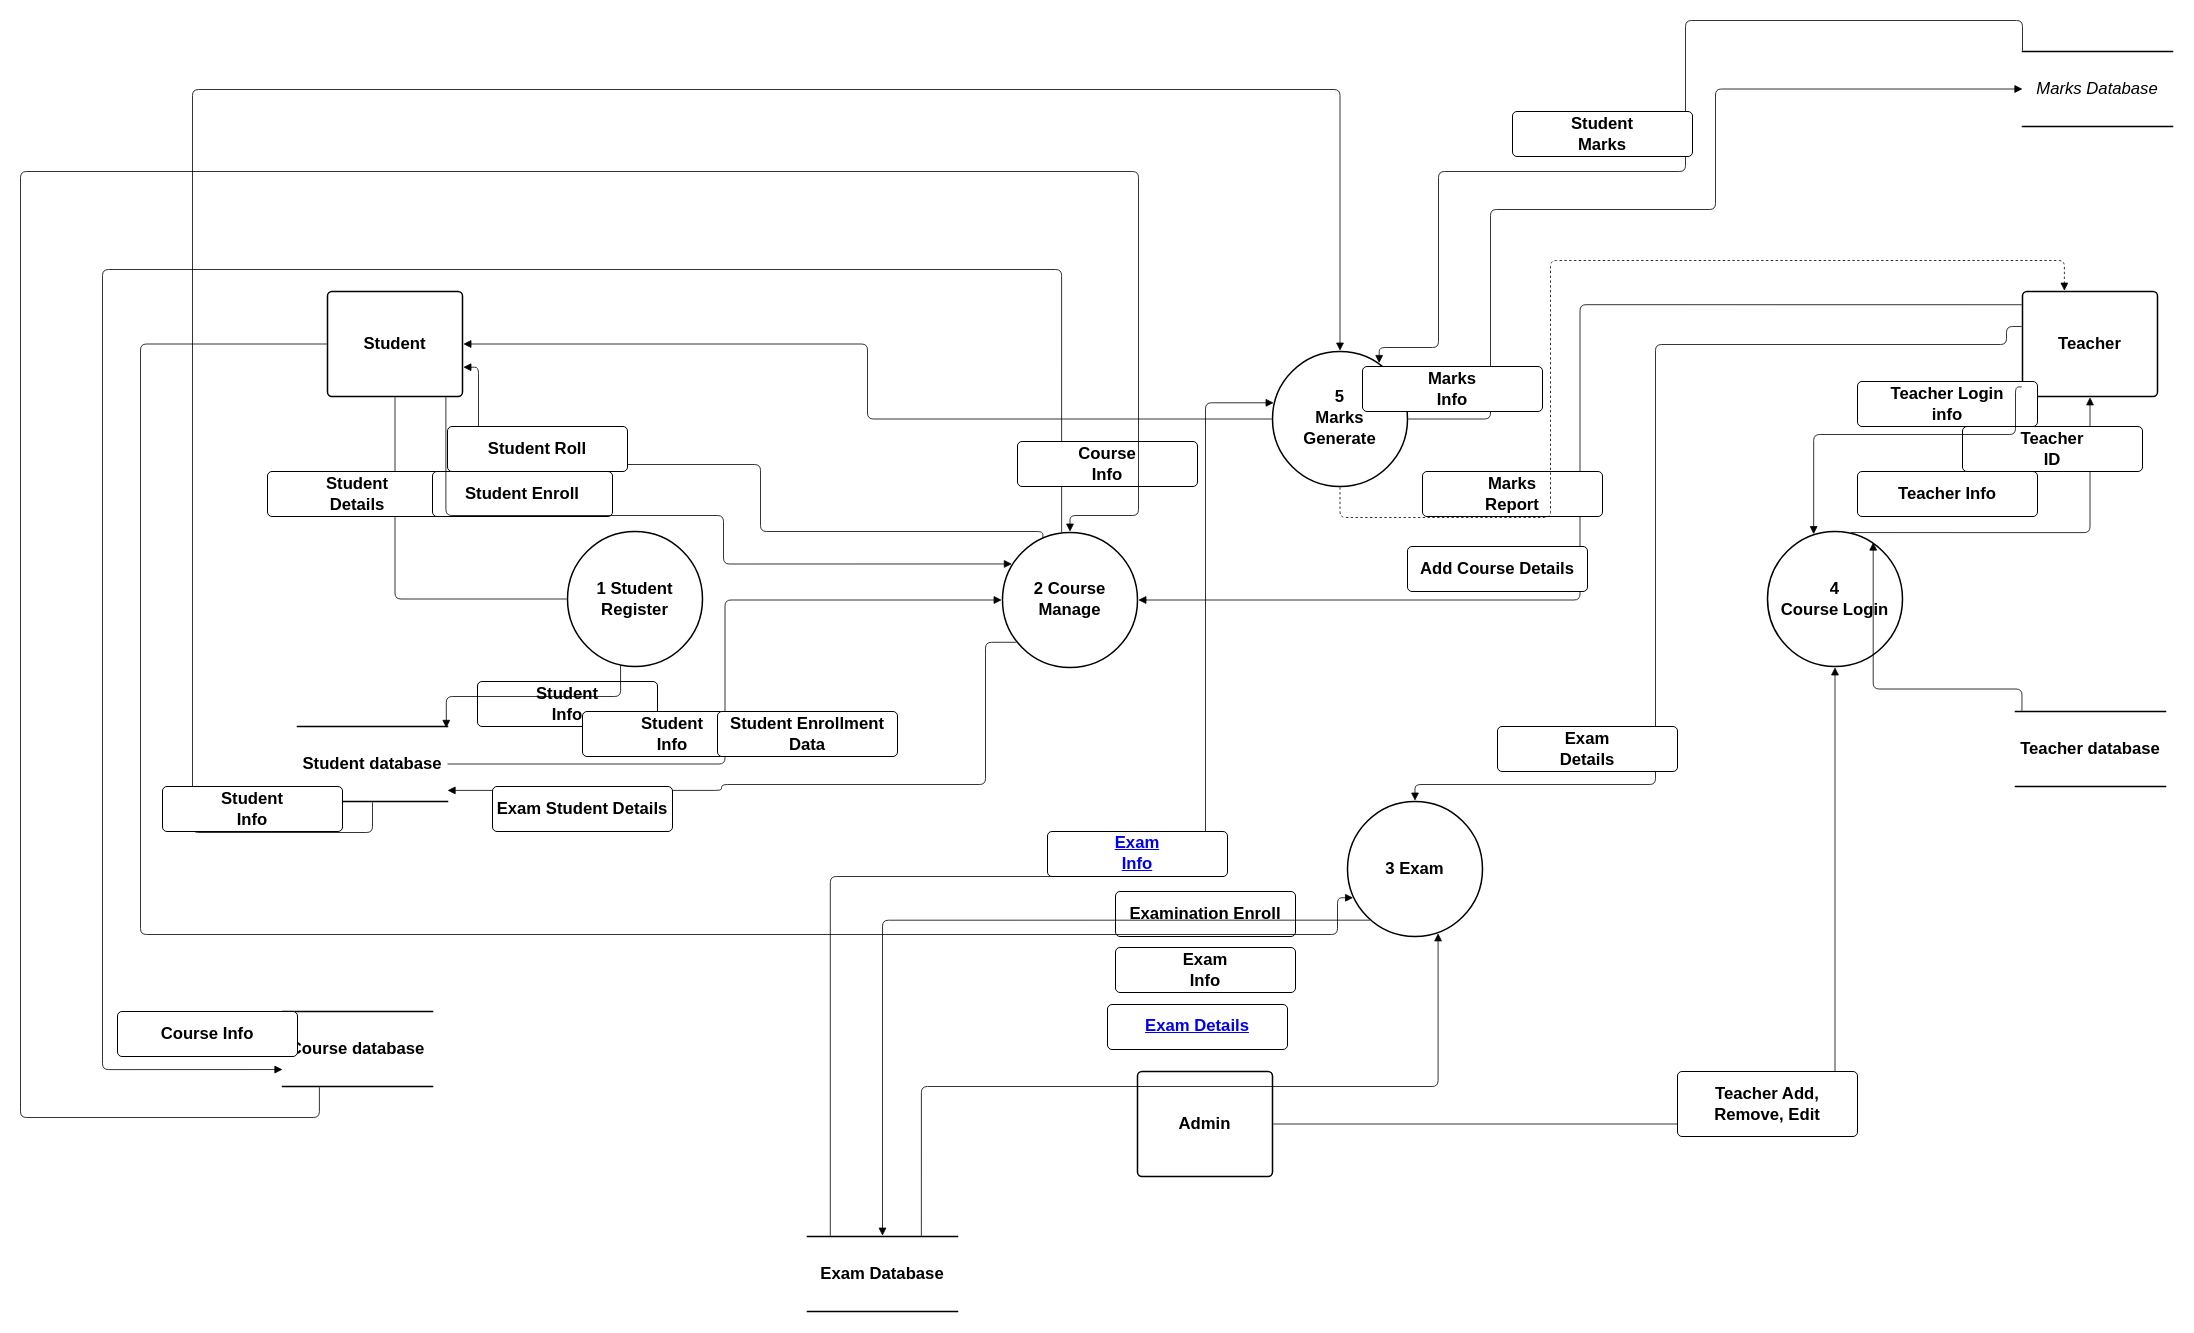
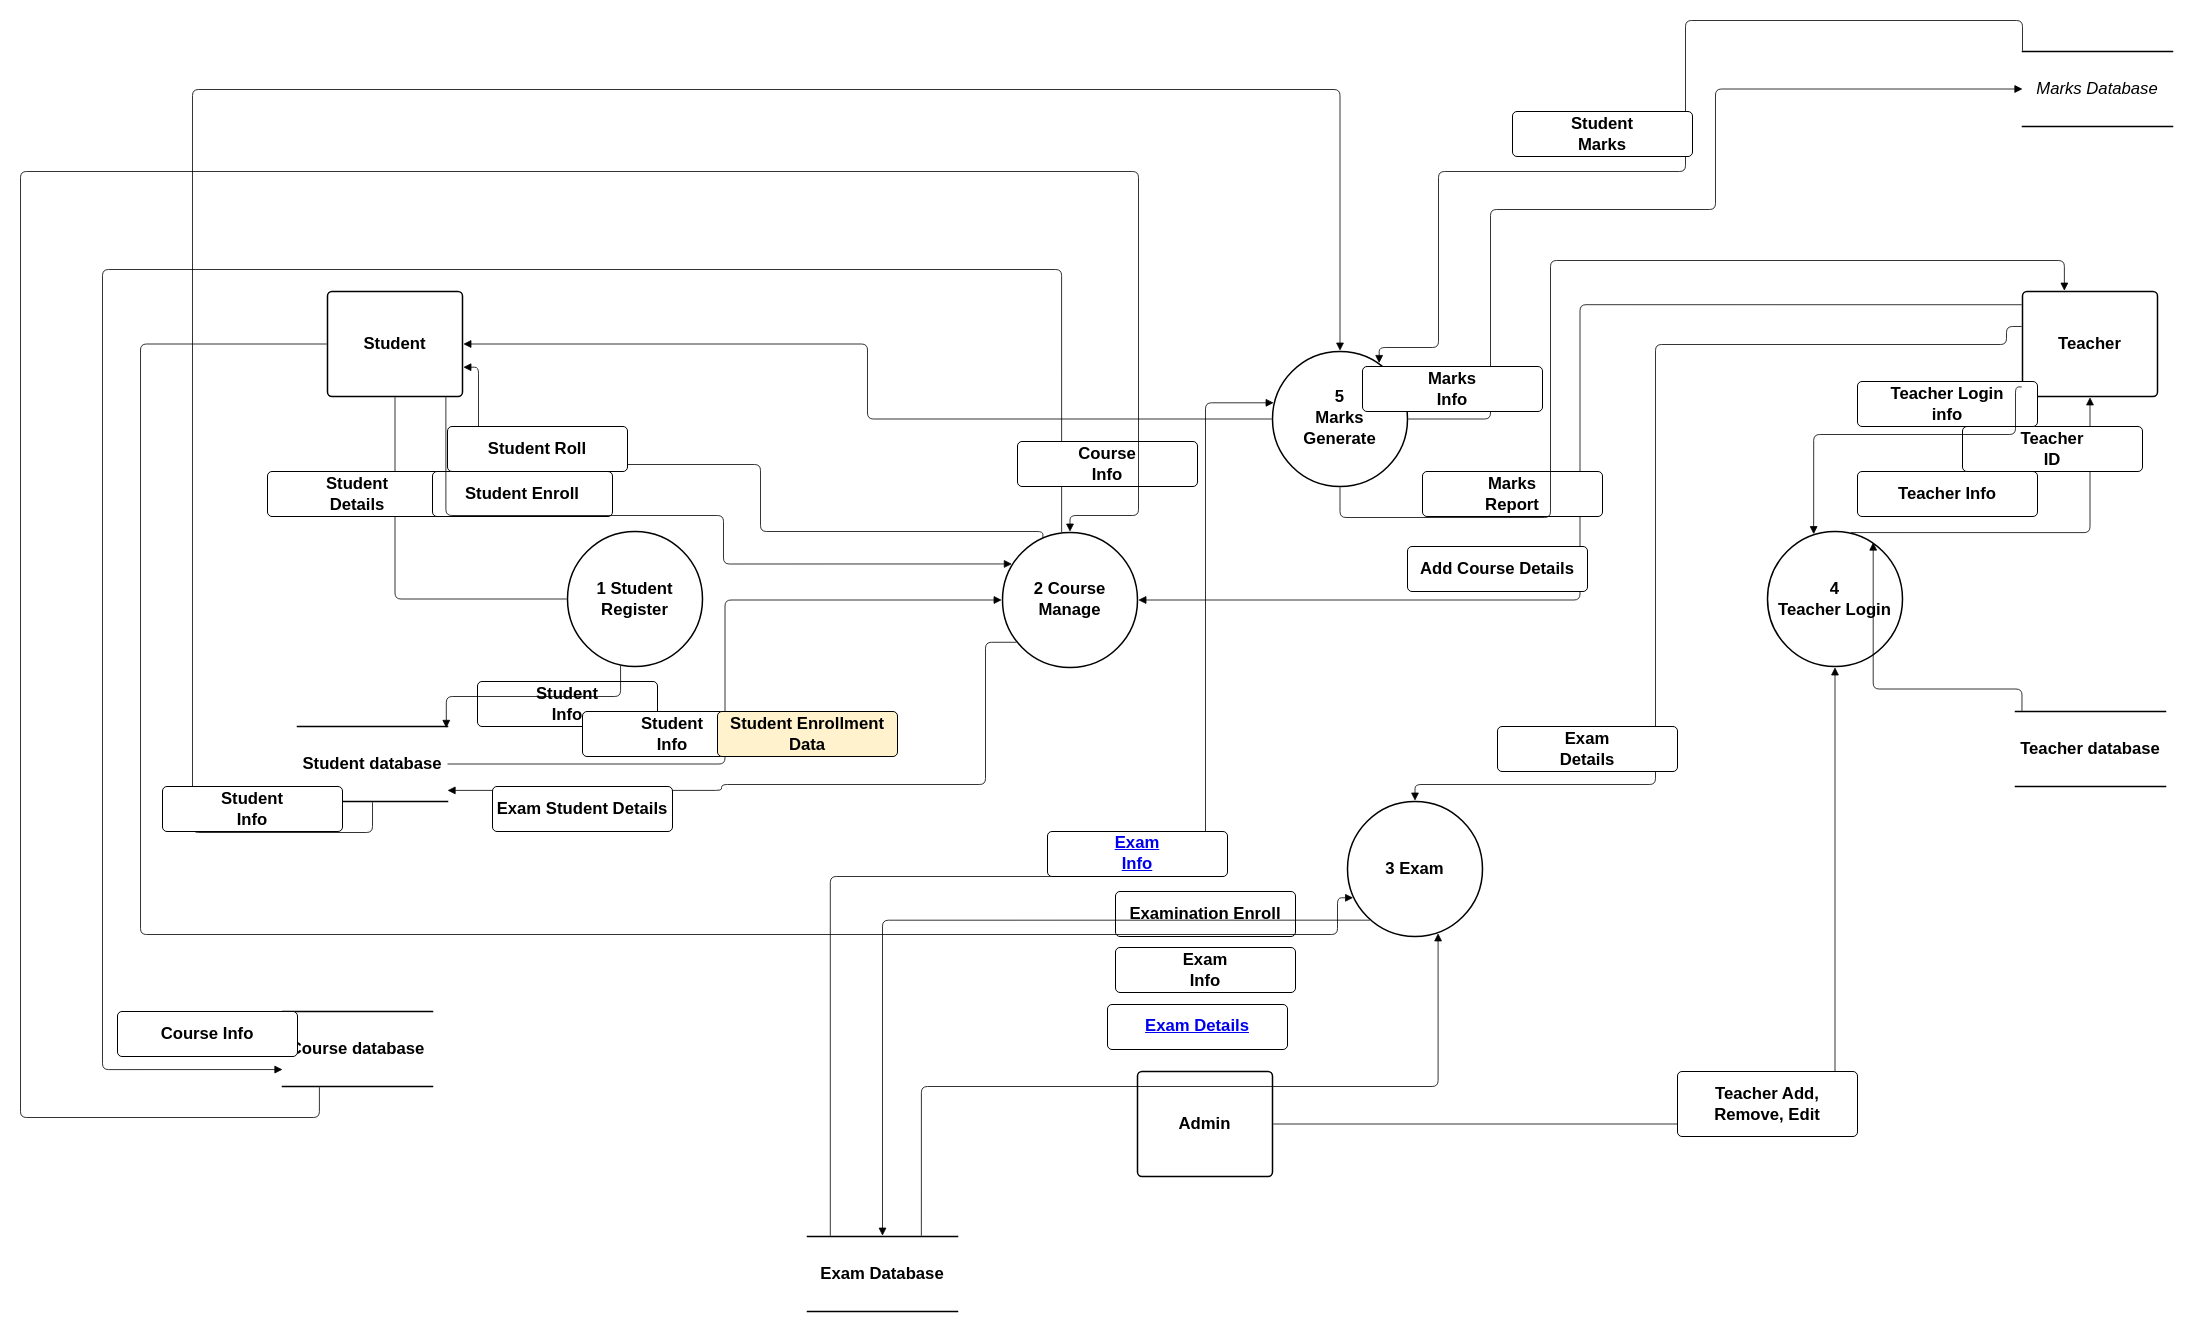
- <mxCell id="57" value="" style="html=1;jettySize=18;whiteSpace=wrap;fontSize=13;strokeOpacity=100;strokeWidth=0.8;rounded=1;arcSize=12;edgeStyle=orthogonalEdgeStyle;startArrow=none;endArrow=block;endFill=1;exitX=0.5;exitY=1.006;exitPerimeter=0;entryX=0.31;entryY=-0.007;entryPerimeter=0;lucidId=twjtHHEsl6~D;labelBackgroundColor=none;fontColor=default;dashed=1;" parent="1" source="48" target="3" edge="1"><mxGeometry width="100" height="100" relative="1" as="geometry"><Array as="points"><mxPoint x="1340" y="517" /><mxPoint x="1550" y="517" /><mxPoint x="1550" y="260" /><mxPoint x="2064" y="260" /></Array></mxGeometry></mxCell>
+ <mxCell id="57" value="" style="html=1;jettySize=18;whiteSpace=wrap;fontSize=13;strokeOpacity=100;strokeWidth=0.8;rounded=1;arcSize=12;edgeStyle=orthogonalEdgeStyle;startArrow=none;endArrow=block;endFill=1;exitX=0.5;exitY=1.006;exitPerimeter=0;entryX=0.31;entryY=-0.007;entryPerimeter=0;lucidId=twjtHHEsl6~D;labelBackgroundColor=none;fontColor=default;" parent="1" source="48" target="3" edge="1"><mxGeometry width="100" height="100" relative="1" as="geometry"><Array as="points"><mxPoint x="1340" y="517" /><mxPoint x="1550" y="517" /><mxPoint x="1550" y="260" /><mxPoint x="2064" y="260" /></Array></mxGeometry></mxCell>
- <mxCell id="19" value="4&#10;Course Login" style="html=1;overflow=block;blockSpacing=1;whiteSpace=wrap;ellipse;fontSize=16.7;fontStyle=1;spacing=0;strokeOpacity=100;fillOpacity=100;rounded=1;absoluteArcSize=1;arcSize=9;strokeWidth=1.5;lucidId=jwitJy6VES-i;labelBackgroundColor=none;" parent="1" vertex="1"><mxGeometry x="1767" y="531" width="135" height="135" as="geometry" /></mxCell>
+ <mxCell id="19" value="4&#10;Teacher Login" style="html=1;overflow=block;blockSpacing=1;whiteSpace=wrap;ellipse;fontSize=16.7;fontStyle=1;spacing=0;strokeOpacity=100;fillOpacity=100;rounded=1;absoluteArcSize=1;arcSize=9;strokeWidth=1.5;lucidId=jwitJy6VES-i;labelBackgroundColor=none;" parent="1" vertex="1"><mxGeometry x="1767" y="531" width="135" height="135" as="geometry" /></mxCell>
- <mxCell id="16" value="Student Enrollment Data" style="html=1;overflow=block;blockSpacing=1;whiteSpace=wrap;fontSize=16.7;fontStyle=1;spacing=0;rounded=1;absoluteArcSize=1;arcSize=9;strokeWidth=NaN;lucidId=Dmite7heEIwn;labelBackgroundColor=none;" parent="1" vertex="1"><mxGeometry x="717" y="711" width="180" height="45" as="geometry" /></mxCell>
+ <mxCell id="16" value="Student Enrollment Data" style="html=1;overflow=block;blockSpacing=1;whiteSpace=wrap;fontSize=16.7;fontStyle=1;spacing=0;rounded=1;absoluteArcSize=1;arcSize=9;strokeWidth=NaN;lucidId=Dmite7heEIwn;labelBackgroundColor=none;fillColor=#fff2cc;" parent="1" vertex="1"><mxGeometry x="717" y="711" width="180" height="45" as="geometry" /></mxCell>
